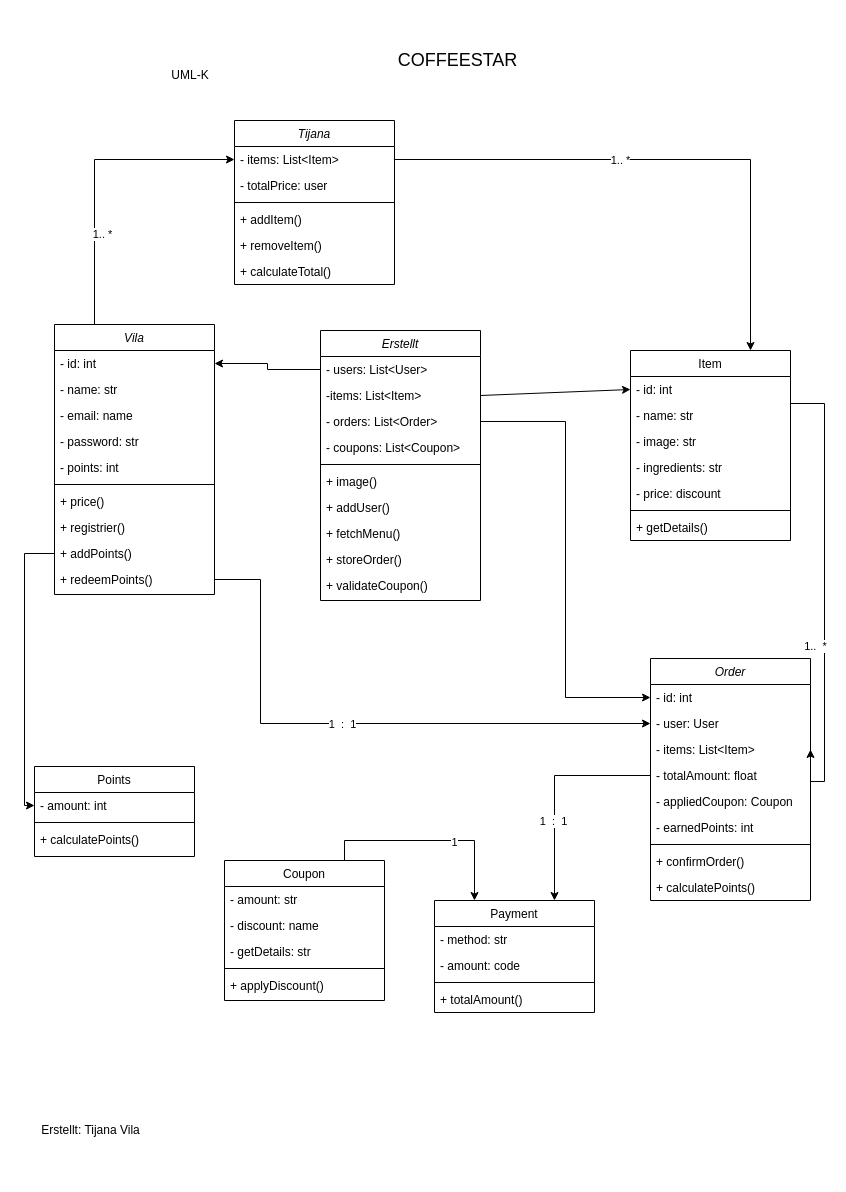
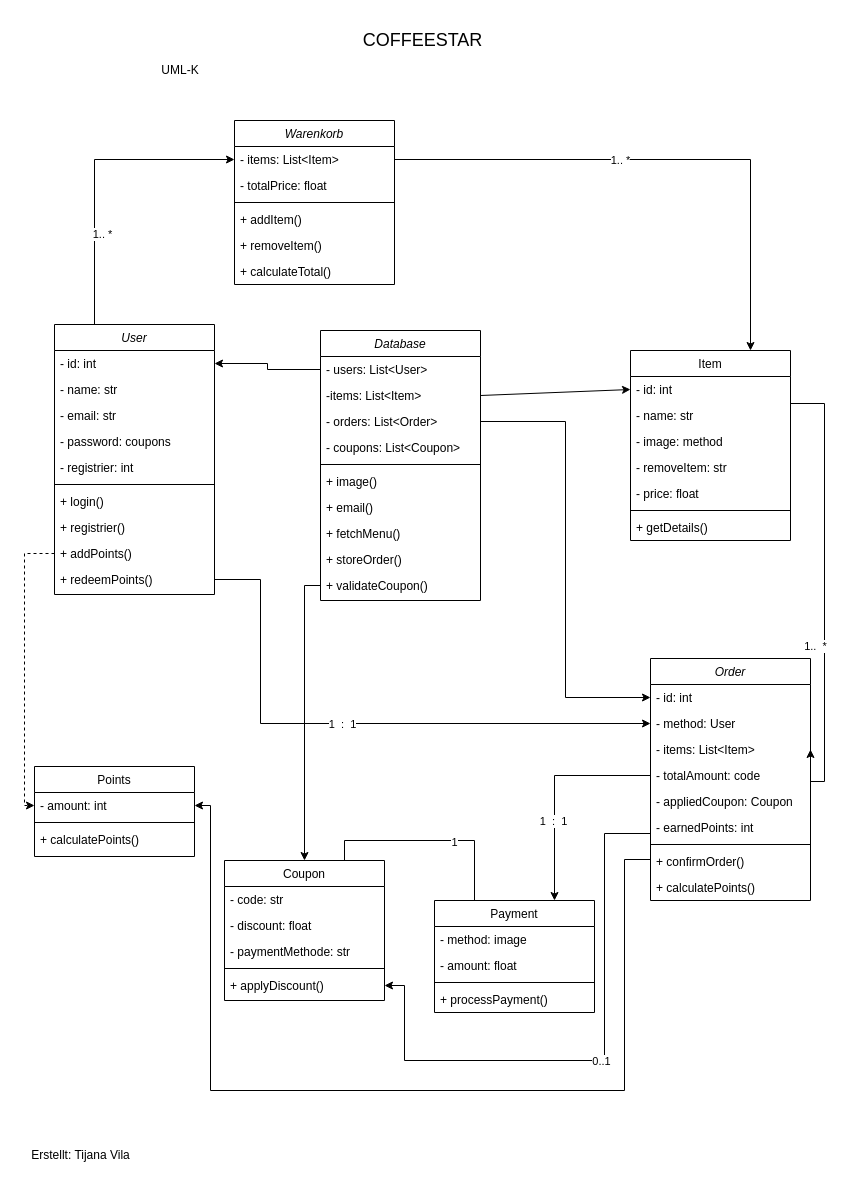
- <mxCell id="78" value="&lt;font style=&quot;font-size: 18px;&quot;&gt;COFFEESTAR&lt;/font&gt;" style="text;html=1;align=center;verticalAlign=middle;whiteSpace=wrap;rounded=0;" parent="1" vertex="1"><mxGeometry x="305.25" y="40" width="305" height="40" as="geometry" /></mxCell>
+ <mxCell id="78" value="&lt;font style=&quot;font-size: 18px;&quot;&gt;COFFEESTAR&lt;/font&gt;" style="text;html=1;align=center;verticalAlign=middle;whiteSpace=wrap;rounded=0;" parent="1" vertex="1"><mxGeometry x="270.25" y="20" width="305" height="40" as="geometry" /></mxCell>
- <mxCell id="79" value="UML-K" style="text;html=1;align=center;verticalAlign=middle;whiteSpace=wrap;rounded=0;" parent="1" vertex="1"><mxGeometry x="160" y="60" width="60" height="30" as="geometry" /></mxCell>
+ <mxCell id="79" value="UML-K" style="text;html=1;align=center;verticalAlign=middle;whiteSpace=wrap;rounded=0;" parent="1" vertex="1"><mxGeometry x="150" y="55" width="60" height="30" as="geometry" /></mxCell>
- <mxCell id="23" value="Tijana" style="swimlane;fontStyle=2;align=center;verticalAlign=top;childLayout=stackLayout;horizontal=1;startSize=26;horizontalStack=0;resizeParent=1;resizeLast=0;collapsible=1;marginBottom=0;rounded=0;shadow=0;strokeWidth=1;" parent="1" vertex="1"><mxGeometry x="234" y="120" width="160" height="164" as="geometry"><mxRectangle x="230" y="140" width="160" height="26" as="alternateBounds" /></mxGeometry></mxCell>
+ <mxCell id="23" value="Warenkorb" style="swimlane;fontStyle=2;align=center;verticalAlign=top;childLayout=stackLayout;horizontal=1;startSize=26;horizontalStack=0;resizeParent=1;resizeLast=0;collapsible=1;marginBottom=0;rounded=0;shadow=0;strokeWidth=1;" parent="1" vertex="1"><mxGeometry x="234" y="120" width="160" height="164" as="geometry"><mxRectangle x="230" y="140" width="160" height="26" as="alternateBounds" /></mxGeometry></mxCell>
- <mxCell id="25" value="- totalPrice: user" style="text;align=left;verticalAlign=top;spacingLeft=4;spacingRight=4;overflow=hidden;rotatable=0;points=[[0,0.5],[1,0.5]];portConstraint=eastwest;rounded=0;shadow=0;html=0;" parent="23" vertex="1"><mxGeometry y="52" width="160" height="26" as="geometry" /></mxCell>
+ <mxCell id="25" value="- totalPrice: float" style="text;align=left;verticalAlign=top;spacingLeft=4;spacingRight=4;overflow=hidden;rotatable=0;points=[[0,0.5],[1,0.5]];portConstraint=eastwest;rounded=0;shadow=0;html=0;" parent="23" vertex="1"><mxGeometry y="52" width="160" height="26" as="geometry" /></mxCell>
- <mxCell id="2" value="Vila" style="swimlane;fontStyle=2;align=center;verticalAlign=top;childLayout=stackLayout;horizontal=1;startSize=26;horizontalStack=0;resizeParent=1;resizeLast=0;collapsible=1;marginBottom=0;rounded=0;shadow=0;strokeWidth=1;" parent="1" vertex="1"><mxGeometry x="54" y="324" width="160" height="270" as="geometry"><mxRectangle x="230" y="140" width="160" height="26" as="alternateBounds" /></mxGeometry></mxCell>
+ <mxCell id="2" value="User" style="swimlane;fontStyle=2;align=center;verticalAlign=top;childLayout=stackLayout;horizontal=1;startSize=26;horizontalStack=0;resizeParent=1;resizeLast=0;collapsible=1;marginBottom=0;rounded=0;shadow=0;strokeWidth=1;" parent="1" vertex="1"><mxGeometry x="54" y="324" width="160" height="270" as="geometry"><mxRectangle x="230" y="140" width="160" height="26" as="alternateBounds" /></mxGeometry></mxCell>
- <mxCell id="33" value="Erstellt" style="swimlane;fontStyle=2;align=center;verticalAlign=top;childLayout=stackLayout;horizontal=1;startSize=26;horizontalStack=0;resizeParent=1;resizeLast=0;collapsible=1;marginBottom=0;rounded=0;shadow=0;strokeWidth=1;" parent="1" vertex="1"><mxGeometry x="320" y="330" width="160" height="270" as="geometry"><mxRectangle x="230" y="140" width="160" height="26" as="alternateBounds" /></mxGeometry></mxCell>
+ <mxCell id="33" value="Database" style="swimlane;fontStyle=2;align=center;verticalAlign=top;childLayout=stackLayout;horizontal=1;startSize=26;horizontalStack=0;resizeParent=1;resizeLast=0;collapsible=1;marginBottom=0;rounded=0;shadow=0;strokeWidth=1;" parent="1" vertex="1"><mxGeometry x="320" y="330" width="160" height="270" as="geometry"><mxRectangle x="230" y="140" width="160" height="26" as="alternateBounds" /></mxGeometry></mxCell>
- <mxCell id="5" value="- email: name" style="text;align=left;verticalAlign=top;spacingLeft=4;spacingRight=4;overflow=hidden;rotatable=0;points=[[0,0.5],[1,0.5]];portConstraint=eastwest;rounded=0;shadow=0;html=0;" parent="2" vertex="1"><mxGeometry y="78" width="160" height="26" as="geometry" /></mxCell>
+ <mxCell id="5" value="- email: str" style="text;align=left;verticalAlign=top;spacingLeft=4;spacingRight=4;overflow=hidden;rotatable=0;points=[[0,0.5],[1,0.5]];portConstraint=eastwest;rounded=0;shadow=0;html=0;" parent="2" vertex="1"><mxGeometry y="78" width="160" height="26" as="geometry" /></mxCell>
- <mxCell id="6" value="- password: str" style="text;align=left;verticalAlign=top;spacingLeft=4;spacingRight=4;overflow=hidden;rotatable=0;points=[[0,0.5],[1,0.5]];portConstraint=eastwest;rounded=0;shadow=0;html=0;" parent="2" vertex="1"><mxGeometry y="104" width="160" height="26" as="geometry" /></mxCell>
+ <mxCell id="6" value="- password: coupons" style="text;align=left;verticalAlign=top;spacingLeft=4;spacingRight=4;overflow=hidden;rotatable=0;points=[[0,0.5],[1,0.5]];portConstraint=eastwest;rounded=0;shadow=0;html=0;" parent="2" vertex="1"><mxGeometry y="104" width="160" height="26" as="geometry" /></mxCell>
- <mxCell id="16" value="- image: str" style="text;align=left;verticalAlign=top;spacingLeft=4;spacingRight=4;overflow=hidden;rotatable=0;points=[[0,0.5],[1,0.5]];portConstraint=eastwest;rounded=0;shadow=0;html=0;" parent="13" vertex="1"><mxGeometry y="78" width="160" height="26" as="geometry" /></mxCell>
+ <mxCell id="16" value="- image: method" style="text;align=left;verticalAlign=top;spacingLeft=4;spacingRight=4;overflow=hidden;rotatable=0;points=[[0,0.5],[1,0.5]];portConstraint=eastwest;rounded=0;shadow=0;html=0;" parent="13" vertex="1"><mxGeometry y="78" width="160" height="26" as="geometry" /></mxCell>
- <mxCell id="7" value="- points: int" style="text;align=left;verticalAlign=top;spacingLeft=4;spacingRight=4;overflow=hidden;rotatable=0;points=[[0,0.5],[1,0.5]];portConstraint=eastwest;rounded=0;shadow=0;html=0;" parent="2" vertex="1"><mxGeometry y="130" width="160" height="26" as="geometry" /></mxCell>
+ <mxCell id="7" value="- registrier: int" style="text;align=left;verticalAlign=top;spacingLeft=4;spacingRight=4;overflow=hidden;rotatable=0;points=[[0,0.5],[1,0.5]];portConstraint=eastwest;rounded=0;shadow=0;html=0;" parent="2" vertex="1"><mxGeometry y="130" width="160" height="26" as="geometry" /></mxCell>
- <mxCell id="17" value="- ingredients: str" style="text;align=left;verticalAlign=top;spacingLeft=4;spacingRight=4;overflow=hidden;rotatable=0;points=[[0,0.5],[1,0.5]];portConstraint=eastwest;rounded=0;shadow=0;html=0;" parent="13" vertex="1"><mxGeometry y="104" width="160" height="26" as="geometry" /></mxCell>
+ <mxCell id="17" value="- removeItem: str" style="text;align=left;verticalAlign=top;spacingLeft=4;spacingRight=4;overflow=hidden;rotatable=0;points=[[0,0.5],[1,0.5]];portConstraint=eastwest;rounded=0;shadow=0;html=0;" parent="13" vertex="1"><mxGeometry y="104" width="160" height="26" as="geometry" /></mxCell>
- <mxCell id="18" value="- price: discount" style="text;align=left;verticalAlign=top;spacingLeft=4;spacingRight=4;overflow=hidden;rotatable=0;points=[[0,0.5],[1,0.5]];portConstraint=eastwest;rounded=0;shadow=0;html=0;" parent="13" vertex="1"><mxGeometry y="130" width="160" height="26" as="geometry" /></mxCell>
+ <mxCell id="18" value="- price: float" style="text;align=left;verticalAlign=top;spacingLeft=4;spacingRight=4;overflow=hidden;rotatable=0;points=[[0,0.5],[1,0.5]];portConstraint=eastwest;rounded=0;shadow=0;html=0;" parent="13" vertex="1"><mxGeometry y="130" width="160" height="26" as="geometry" /></mxCell>
- <mxCell id="9" value="+ price()" style="text;align=left;verticalAlign=top;spacingLeft=4;spacingRight=4;overflow=hidden;rotatable=0;points=[[0,0.5],[1,0.5]];portConstraint=eastwest;" parent="2" vertex="1"><mxGeometry y="164" width="160" height="26" as="geometry" /></mxCell>
+ <mxCell id="9" value="+ login()" style="text;align=left;verticalAlign=top;spacingLeft=4;spacingRight=4;overflow=hidden;rotatable=0;points=[[0,0.5],[1,0.5]];portConstraint=eastwest;" parent="2" vertex="1"><mxGeometry y="164" width="160" height="26" as="geometry" /></mxCell>
- <mxCell id="40" value="+ addUser()" style="text;align=left;verticalAlign=top;spacingLeft=4;spacingRight=4;overflow=hidden;rotatable=0;points=[[0,0.5],[1,0.5]];portConstraint=eastwest;" parent="33" vertex="1"><mxGeometry y="164" width="160" height="26" as="geometry" /></mxCell>
+ <mxCell id="40" value="+ email()" style="text;align=left;verticalAlign=top;spacingLeft=4;spacingRight=4;overflow=hidden;rotatable=0;points=[[0,0.5],[1,0.5]];portConstraint=eastwest;" parent="33" vertex="1"><mxGeometry y="164" width="160" height="26" as="geometry" /></mxCell>
- <mxCell id="86" style="edgeStyle=orthogonalEdgeStyle;rounded=0;orthogonalLoop=1;jettySize=auto;html=1;exitX=0;exitY=0.5;exitDx=0;exitDy=0;entryX=0;entryY=0.5;entryDx=0;entryDy=0;" parent="1" source="11" target="82" edge="1"><mxGeometry relative="1" as="geometry"><Array as="points"><mxPoint x="24" y="553" /><mxPoint x="24" y="805" /></Array></mxGeometry></mxCell>
+ <mxCell id="86" style="edgeStyle=orthogonalEdgeStyle;rounded=0;orthogonalLoop=1;jettySize=auto;html=1;exitX=0;exitY=0.5;exitDx=0;exitDy=0;entryX=0;entryY=0.5;entryDx=0;entryDy=0;dashed=1;" parent="1" source="11" target="82" edge="1"><mxGeometry relative="1" as="geometry"><Array as="points"><mxPoint x="24" y="553" /><mxPoint x="24" y="805" /></Array></mxGeometry></mxCell>
+ <mxCell id="32" style="edgeStyle=orthogonalEdgeStyle;rounded=0;orthogonalLoop=1;jettySize=auto;html=1;exitX=0;exitY=0.5;exitDx=0;exitDy=0;entryX=0.5;entryY=0;entryDx=0;entryDy=0;" parent="1" source="43" target="46" edge="1"><mxGeometry relative="1" as="geometry"><Array as="points"><mxPoint x="304" y="585" /></Array></mxGeometry></mxCell>
- <mxCell id="63" value="- user: User" style="text;align=left;verticalAlign=top;spacingLeft=4;spacingRight=4;overflow=hidden;rotatable=0;points=[[0,0.5],[1,0.5]];portConstraint=eastwest;rounded=0;shadow=0;html=0;" parent="61" vertex="1"><mxGeometry y="52" width="160" height="26" as="geometry" /></mxCell>
+ <mxCell id="63" value="- method: User" style="text;align=left;verticalAlign=top;spacingLeft=4;spacingRight=4;overflow=hidden;rotatable=0;points=[[0,0.5],[1,0.5]];portConstraint=eastwest;rounded=0;shadow=0;html=0;" parent="61" vertex="1"><mxGeometry y="52" width="160" height="26" as="geometry" /></mxCell>
- <mxCell id="65" value="- totalAmount: float" style="text;align=left;verticalAlign=top;spacingLeft=4;spacingRight=4;overflow=hidden;rotatable=0;points=[[0,0.5],[1,0.5]];portConstraint=eastwest;rounded=0;shadow=0;html=0;" parent="61" vertex="1"><mxGeometry y="104" width="160" height="26" as="geometry" /></mxCell>
+ <mxCell id="65" value="- totalAmount: code" style="text;align=left;verticalAlign=top;spacingLeft=4;spacingRight=4;overflow=hidden;rotatable=0;points=[[0,0.5],[1,0.5]];portConstraint=eastwest;rounded=0;shadow=0;html=0;" parent="61" vertex="1"><mxGeometry y="104" width="160" height="26" as="geometry" /></mxCell>
- <mxCell id="44" style="edgeStyle=orthogonalEdgeStyle;rounded=0;orthogonalLoop=1;jettySize=auto;html=1;exitX=0.75;exitY=0;exitDx=0;exitDy=0;entryX=0.25;entryY=0;entryDx=0;entryDy=0;" parent="1" source="46" target="52" edge="1"><mxGeometry relative="1" as="geometry" /></mxCell>
+ <mxCell id="44" style="edgeStyle=orthogonalEdgeStyle;rounded=0;orthogonalLoop=1;jettySize=auto;html=1;exitX=0.75;exitY=0;exitDx=0;exitDy=0;entryX=0.25;entryY=0;entryDx=0;entryDy=0;endArrow=none;" parent="1" source="46" target="52" edge="1"><mxGeometry relative="1" as="geometry" /></mxCell>
- <mxCell id="47" value="- amount: str" style="text;align=left;verticalAlign=top;spacingLeft=4;spacingRight=4;overflow=hidden;rotatable=0;points=[[0,0.5],[1,0.5]];portConstraint=eastwest;rounded=0;shadow=0;html=0;" parent="46" vertex="1"><mxGeometry y="26" width="160" height="26" as="geometry" /></mxCell>
+ <mxCell id="47" value="- code: str" style="text;align=left;verticalAlign=top;spacingLeft=4;spacingRight=4;overflow=hidden;rotatable=0;points=[[0,0.5],[1,0.5]];portConstraint=eastwest;rounded=0;shadow=0;html=0;" parent="46" vertex="1"><mxGeometry y="26" width="160" height="26" as="geometry" /></mxCell>
- <mxCell id="48" value="- discount: name" style="text;align=left;verticalAlign=top;spacingLeft=4;spacingRight=4;overflow=hidden;rotatable=0;points=[[0,0.5],[1,0.5]];portConstraint=eastwest;rounded=0;shadow=0;html=0;" parent="46" vertex="1"><mxGeometry y="52" width="160" height="26" as="geometry" /></mxCell>
+ <mxCell id="48" value="- discount: float" style="text;align=left;verticalAlign=top;spacingLeft=4;spacingRight=4;overflow=hidden;rotatable=0;points=[[0,0.5],[1,0.5]];portConstraint=eastwest;rounded=0;shadow=0;html=0;" parent="46" vertex="1"><mxGeometry y="52" width="160" height="26" as="geometry" /></mxCell>
- <mxCell id="53" value="- method: str" style="text;align=left;verticalAlign=top;spacingLeft=4;spacingRight=4;overflow=hidden;rotatable=0;points=[[0,0.5],[1,0.5]];portConstraint=eastwest;rounded=0;shadow=0;html=0;" parent="52" vertex="1"><mxGeometry y="26" width="160" height="26" as="geometry" /></mxCell>
+ <mxCell id="53" value="- method: image" style="text;align=left;verticalAlign=top;spacingLeft=4;spacingRight=4;overflow=hidden;rotatable=0;points=[[0,0.5],[1,0.5]];portConstraint=eastwest;rounded=0;shadow=0;html=0;" parent="52" vertex="1"><mxGeometry y="26" width="160" height="26" as="geometry" /></mxCell>
- <mxCell id="49" value="- getDetails: str" style="text;align=left;verticalAlign=top;spacingLeft=4;spacingRight=4;overflow=hidden;rotatable=0;points=[[0,0.5],[1,0.5]];portConstraint=eastwest;rounded=0;shadow=0;html=0;" parent="46" vertex="1"><mxGeometry y="78" width="160" height="26" as="geometry" /></mxCell>
+ <mxCell id="49" value="- paymentMethode: str" style="text;align=left;verticalAlign=top;spacingLeft=4;spacingRight=4;overflow=hidden;rotatable=0;points=[[0,0.5],[1,0.5]];portConstraint=eastwest;rounded=0;shadow=0;html=0;" parent="46" vertex="1"><mxGeometry y="78" width="160" height="26" as="geometry" /></mxCell>
- <mxCell id="54" value="- amount: code" style="text;align=left;verticalAlign=top;spacingLeft=4;spacingRight=4;overflow=hidden;rotatable=0;points=[[0,0.5],[1,0.5]];portConstraint=eastwest;rounded=0;shadow=0;html=0;" parent="52" vertex="1"><mxGeometry y="52" width="160" height="26" as="geometry" /></mxCell>
+ <mxCell id="54" value="- amount: float" style="text;align=left;verticalAlign=top;spacingLeft=4;spacingRight=4;overflow=hidden;rotatable=0;points=[[0,0.5],[1,0.5]];portConstraint=eastwest;rounded=0;shadow=0;html=0;" parent="52" vertex="1"><mxGeometry y="52" width="160" height="26" as="geometry" /></mxCell>
- <mxCell id="56" value="+ totalAmount()" style="text;align=left;verticalAlign=top;spacingLeft=4;spacingRight=4;overflow=hidden;rotatable=0;points=[[0,0.5],[1,0.5]];portConstraint=eastwest;" parent="52" vertex="1"><mxGeometry y="86" width="160" height="26" as="geometry" /></mxCell>
+ <mxCell id="56" value="+ processPayment()" style="text;align=left;verticalAlign=top;spacingLeft=4;spacingRight=4;overflow=hidden;rotatable=0;points=[[0,0.5],[1,0.5]];portConstraint=eastwest;" parent="52" vertex="1"><mxGeometry y="86" width="160" height="26" as="geometry" /></mxCell>
+ <mxCell id="57" style="rounded=0;orthogonalLoop=1;jettySize=auto;html=1;exitX=0;exitY=0.5;exitDx=0;exitDy=0;entryX=1;entryY=0.5;entryDx=0;entryDy=0;edgeStyle=orthogonalEdgeStyle;" parent="1" source="66" target="51" edge="1"><mxGeometry relative="1" as="geometry"><Array as="points"><mxPoint x="604" y="833" /><mxPoint x="604" y="1060" /><mxPoint x="404" y="1060" /><mxPoint x="404" y="985" /></Array></mxGeometry></mxCell>
+ <mxCell id="58" value="0..1" style="edgeLabel;html=1;align=center;verticalAlign=middle;resizable=0;points=[];" parent="57" vertex="1" connectable="0"><mxGeometry x="0.03" relative="1" as="geometry"><mxPoint as="offset" /></mxGeometry></mxCell>
+ <mxCell id="85" style="edgeStyle=orthogonalEdgeStyle;rounded=0;orthogonalLoop=1;jettySize=auto;html=1;exitX=0;exitY=0.5;exitDx=0;exitDy=0;entryX=1;entryY=0.5;entryDx=0;entryDy=0;" parent="1" source="67" target="82" edge="1"><mxGeometry relative="1" as="geometry"><Array as="points"><mxPoint x="624" y="859" /><mxPoint x="624" y="1090" /><mxPoint x="210" y="1090" /><mxPoint x="210" y="805" /></Array></mxGeometry></mxCell>
- <mxCell id="80" value="Erstellt: Tijana Vila" style="text;html=1;align=center;verticalAlign=middle;resizable=0;points=[];autosize=1;strokeColor=none;fillColor=none;" parent="1" vertex="1"><mxGeometry x="30" y="1115" width="120" height="30" as="geometry" /></mxCell>
+ <mxCell id="80" value="Erstellt: Tijana Vila" style="text;html=1;align=center;verticalAlign=middle;resizable=0;points=[];autosize=1;strokeColor=none;fillColor=none;" parent="1" vertex="1"><mxGeometry x="20" y="1140" width="120" height="30" as="geometry" /></mxCell>
